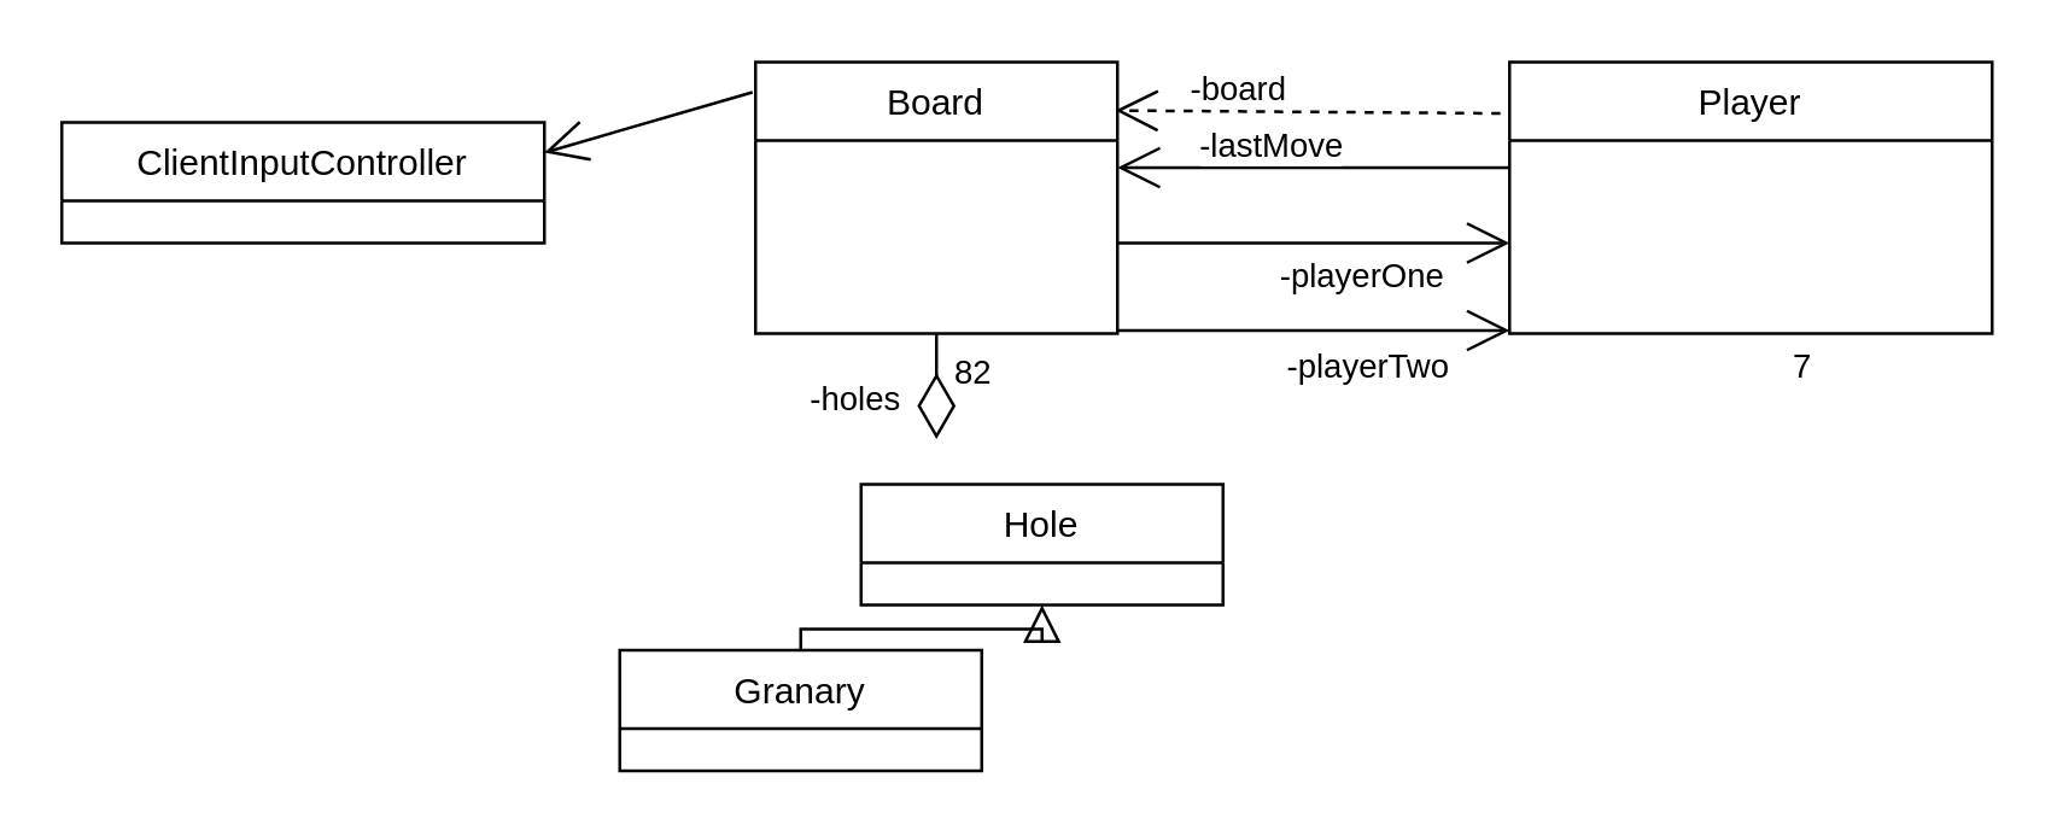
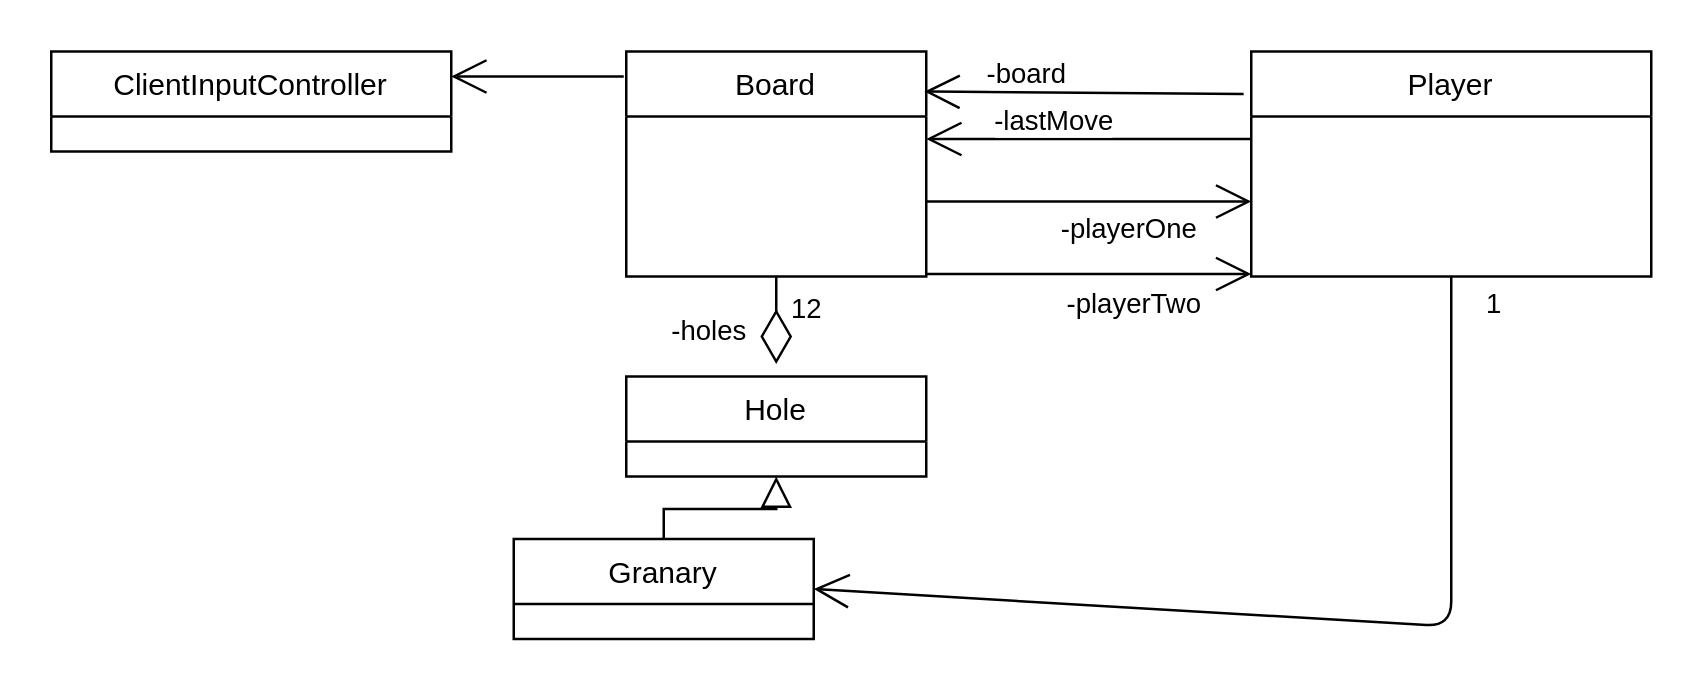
- <mxCell id="10" value="" style="endArrow=open;endFill=1;endSize=12;html=1;entryX=0.994;entryY=0.178;entryDx=0;entryDy=0;entryPerimeter=0;exitX=-0.019;exitY=0.189;exitDx=0;exitDy=0;exitPerimeter=0;dashed=1;" edge="1" parent="1" source="3" target="2"><mxGeometry width="160" relative="1" as="geometry"><mxPoint x="570" y="50" as="sourcePoint" /><mxPoint x="370" y="50" as="targetPoint" /></mxGeometry></mxCell>
+ <mxCell id="10" value="" style="endArrow=open;endFill=1;endSize=12;html=1;entryX=0.994;entryY=0.178;entryDx=0;entryDy=0;entryPerimeter=0;exitX=-0.019;exitY=0.189;exitDx=0;exitDy=0;exitPerimeter=0;" edge="1" parent="1" source="3" target="2"><mxGeometry width="160" relative="1" as="geometry"><mxPoint x="570" y="50" as="sourcePoint" /><mxPoint x="370" y="50" as="targetPoint" /></mxGeometry></mxCell>
- <mxCell id="7" value="ClientInputController" style="swimlane;fontStyle=0;align=center;verticalAlign=top;childLayout=stackLayout;horizontal=1;startSize=26;horizontalStack=0;resizeParent=1;resizeLast=0;collapsible=1;marginBottom=0;rounded=0;shadow=0;strokeWidth=1;" vertex="1" parent="1"><mxGeometry x="20" y="40" width="160" height="40" as="geometry"><mxRectangle x="550" y="140" width="160" height="26" as="alternateBounds" /></mxGeometry></mxCell>
+ <mxCell id="7" value="ClientInputController" style="swimlane;fontStyle=0;align=center;verticalAlign=top;childLayout=stackLayout;horizontal=1;startSize=26;horizontalStack=0;resizeParent=1;resizeLast=0;collapsible=1;marginBottom=0;rounded=0;shadow=0;strokeWidth=1;" vertex="1" parent="1"><mxGeometry x="20" y="20" width="160" height="40" as="geometry"><mxRectangle x="550" y="140" width="160" height="26" as="alternateBounds" /></mxGeometry></mxCell>
- <mxCell id="22" value="7" style="edgeLabel;html=1;align=center;verticalAlign=middle;resizable=0;points=[];" vertex="1" connectable="0" parent="1"><mxGeometry x="620" y="128" as="geometry"><mxPoint x="-24" y="-8" as="offset" /></mxGeometry></mxCell>
+ <mxCell id="22" value="1" style="edgeLabel;html=1;align=center;verticalAlign=middle;resizable=0;points=[];" vertex="1" connectable="0" parent="1"><mxGeometry x="620" y="128" as="geometry"><mxPoint x="-24" y="-8" as="offset" /></mxGeometry></mxCell>
- <mxCell id="21" value="82" style="edgeLabel;html=1;align=center;verticalAlign=middle;resizable=0;points=[];" vertex="1" connectable="0" parent="1"><mxGeometry x="309.997" y="120" as="geometry"><mxPoint x="12" y="2" as="offset" /></mxGeometry></mxCell>
+ <mxCell id="21" value="12" style="edgeLabel;html=1;align=center;verticalAlign=middle;resizable=0;points=[];" vertex="1" connectable="0" parent="1"><mxGeometry x="309.997" y="120" as="geometry"><mxPoint x="12" y="2" as="offset" /></mxGeometry></mxCell>
- <mxCell id="4" value="Hole" style="swimlane;fontStyle=0;align=center;verticalAlign=top;childLayout=stackLayout;horizontal=1;startSize=26;horizontalStack=0;resizeParent=1;resizeLast=0;collapsible=1;marginBottom=0;rounded=0;shadow=0;strokeWidth=1;" vertex="1" parent="1"><mxGeometry x="285" y="160" width="120" height="40" as="geometry"><mxRectangle x="550" y="140" width="160" height="26" as="alternateBounds" /></mxGeometry></mxCell>
+ <mxCell id="4" value="Hole" style="swimlane;fontStyle=0;align=center;verticalAlign=top;childLayout=stackLayout;horizontal=1;startSize=26;horizontalStack=0;resizeParent=1;resizeLast=0;collapsible=1;marginBottom=0;rounded=0;shadow=0;strokeWidth=1;" vertex="1" parent="1"><mxGeometry x="250" y="150" width="120" height="40" as="geometry"><mxRectangle x="550" y="140" width="160" height="26" as="alternateBounds" /></mxGeometry></mxCell>
+ <mxCell id="18" value="" style="endArrow=open;endFill=1;endSize=12;html=1;exitX=0.5;exitY=1;exitDx=0;exitDy=0;entryX=1;entryY=0.5;entryDx=0;entryDy=0;" edge="1" parent="1" source="3" target="5"><mxGeometry width="160" relative="1" as="geometry"><mxPoint x="460" y="230" as="sourcePoint" /><mxPoint x="620" y="230" as="targetPoint" /><Array as="points"><mxPoint x="580" y="250" /></Array></mxGeometry></mxCell>
